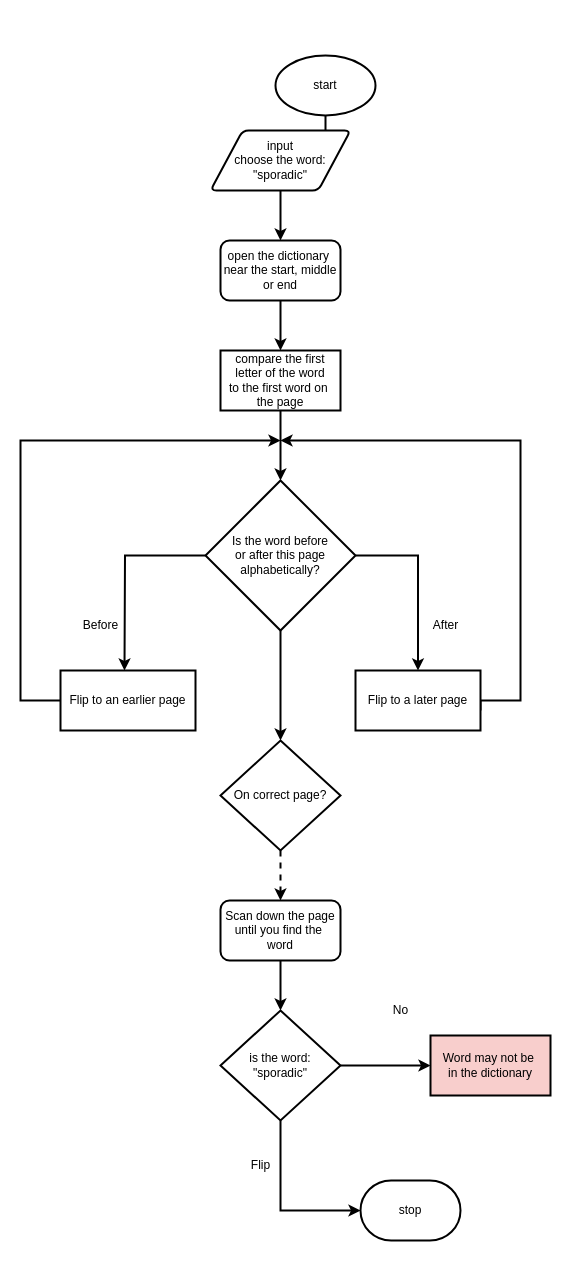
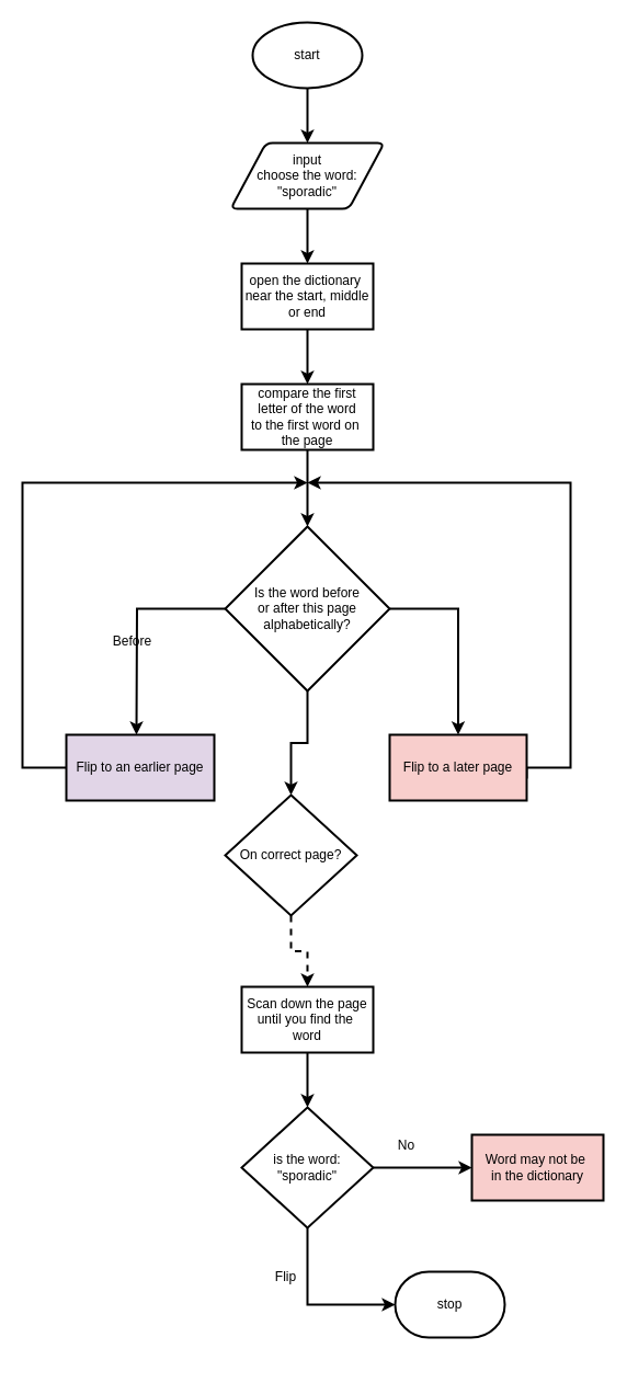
- <mxCell id="3" value="start" style="strokeWidth=2;html=1;shape=mxgraph.flowchart.start_1;whiteSpace=wrap;" parent="1" vertex="1"><mxGeometry x="275" y="55" width="100" height="60" as="geometry" /></mxCell>
+ <mxCell id="3" value="start" style="strokeWidth=2;html=1;shape=mxgraph.flowchart.start_1;whiteSpace=wrap;" parent="1" vertex="1"><mxGeometry x="230" y="20" width="100" height="60" as="geometry" /></mxCell>
- <mxCell id="5" value="open the dictionary&amp;nbsp;&lt;div&gt;near the start, middle&lt;/div&gt;&lt;div&gt;or end&lt;/div&gt;" style="whiteSpace=wrap;html=1;strokeWidth=2;rounded=1;" parent="1" vertex="1"><mxGeometry x="220" y="240" width="120" height="60" as="geometry" /></mxCell>
+ <mxCell id="5" value="open the dictionary&amp;nbsp;&lt;div&gt;near the start, middle&lt;/div&gt;&lt;div&gt;or end&lt;/div&gt;" style="rounded=0;whiteSpace=wrap;html=1;strokeWidth=2;" parent="1" vertex="1"><mxGeometry x="220" y="240" width="120" height="60" as="geometry" /></mxCell>
- <mxCell id="25" value="Before" style="text;html=1;align=center;verticalAlign=middle;resizable=0;points=[];autosize=1;strokeColor=none;fillColor=none;" parent="1" vertex="1"><mxGeometry x="70" y="610" width="60" height="30" as="geometry" /></mxCell>
+ <mxCell id="25" value="Before" style="text;html=1;align=center;verticalAlign=middle;resizable=0;points=[];autosize=1;strokeColor=none;fillColor=none;" parent="1" vertex="1"><mxGeometry x="90" y="570" width="60" height="30" as="geometry" /></mxCell>
- <mxCell id="26" value="After" style="text;html=1;align=center;verticalAlign=middle;resizable=0;points=[];autosize=1;strokeColor=none;fillColor=none;" parent="1" vertex="1"><mxGeometry x="420" y="610" width="50" height="30" as="geometry" /></mxCell>
- <mxCell id="11" value="Flip to an earlier page" style="rounded=0;whiteSpace=wrap;html=1;strokeWidth=2;" parent="1" vertex="1"><mxGeometry x="60" y="670" width="135" height="60" as="geometry" /></mxCell>
+ <mxCell id="11" value="Flip to an earlier page" style="rounded=0;whiteSpace=wrap;html=1;strokeWidth=2;fillColor=#e1d5e7;" parent="1" vertex="1"><mxGeometry x="60" y="670" width="135" height="60" as="geometry" /></mxCell>
- <mxCell id="16" value="Flip to a later page" style="rounded=0;whiteSpace=wrap;html=1;strokeWidth=2;" parent="1" vertex="1"><mxGeometry x="355" y="670" width="125" height="60" as="geometry" /></mxCell>
+ <mxCell id="16" value="Flip to a later page" style="rounded=0;whiteSpace=wrap;html=1;strokeWidth=2;fillColor=#f8cecc;" parent="1" vertex="1"><mxGeometry x="355" y="670" width="125" height="60" as="geometry" /></mxCell>
- <mxCell id="13" value="On correct page?" style="strokeWidth=2;html=1;shape=mxgraph.flowchart.decision;whiteSpace=wrap;" parent="1" vertex="1"><mxGeometry x="220" y="740" width="120" height="110" as="geometry" /></mxCell>
+ <mxCell id="13" value="On correct page?" style="strokeWidth=2;html=1;shape=mxgraph.flowchart.decision;whiteSpace=wrap;" parent="1" vertex="1"><mxGeometry x="205" y="725" width="120" height="110" as="geometry" /></mxCell>
- <mxCell id="18" value="Scan down the page&lt;div&gt;until you find the&amp;nbsp;&lt;/div&gt;&lt;div&gt;word&lt;/div&gt;" style="whiteSpace=wrap;html=1;strokeWidth=2;rounded=1;" parent="1" vertex="1"><mxGeometry x="220" y="900" width="120" height="60" as="geometry" /></mxCell>
+ <mxCell id="18" value="Scan down the page&lt;div&gt;until you find the&amp;nbsp;&lt;/div&gt;&lt;div&gt;word&lt;/div&gt;" style="rounded=0;whiteSpace=wrap;html=1;strokeWidth=2;" parent="1" vertex="1"><mxGeometry x="220" y="900" width="120" height="60" as="geometry" /></mxCell>
- <mxCell id="28" value="No" style="text;html=1;align=center;verticalAlign=middle;resizable=0;points=[];autosize=1;strokeColor=none;fillColor=none;" parent="1" vertex="1"><mxGeometry x="380" y="995" width="40" height="30" as="geometry" /></mxCell>
+ <mxCell id="28" value="No" style="text;html=1;align=center;verticalAlign=middle;resizable=0;points=[];autosize=1;strokeColor=none;fillColor=none;" parent="1" vertex="1"><mxGeometry x="350" y="1030" width="40" height="30" as="geometry" /></mxCell>
- <mxCell id="14" value="stop" style="strokeWidth=2;html=1;shape=mxgraph.flowchart.terminator;whiteSpace=wrap;" parent="1" vertex="1"><mxGeometry x="360" y="1180" width="100" height="60" as="geometry" /></mxCell>
+ <mxCell id="14" value="stop" style="strokeWidth=2;html=1;shape=mxgraph.flowchart.terminator;whiteSpace=wrap;" parent="1" vertex="1"><mxGeometry x="360" y="1160" width="100" height="60" as="geometry" /></mxCell>
